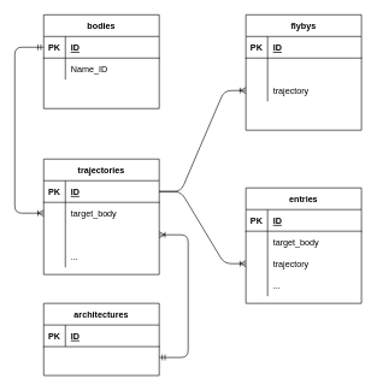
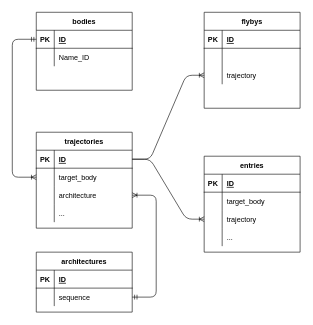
+ <mxCell id="48" value="architecture" style="shape=partialRectangle;connectable=0;fillColor=none;top=0;left=0;bottom=0;right=0;align=left;spacingLeft=6;overflow=hidden;" parent="46" vertex="1"><mxGeometry x="30" width="130" height="30" as="geometry" /></mxCell>
+ <mxCell id="58" value="sequence" style="shape=partialRectangle;connectable=0;fillColor=none;top=0;left=0;bottom=0;right=0;align=left;spacingLeft=6;overflow=hidden;" parent="56" vertex="1"><mxGeometry x="30" width="130" height="30" as="geometry" /></mxCell>
